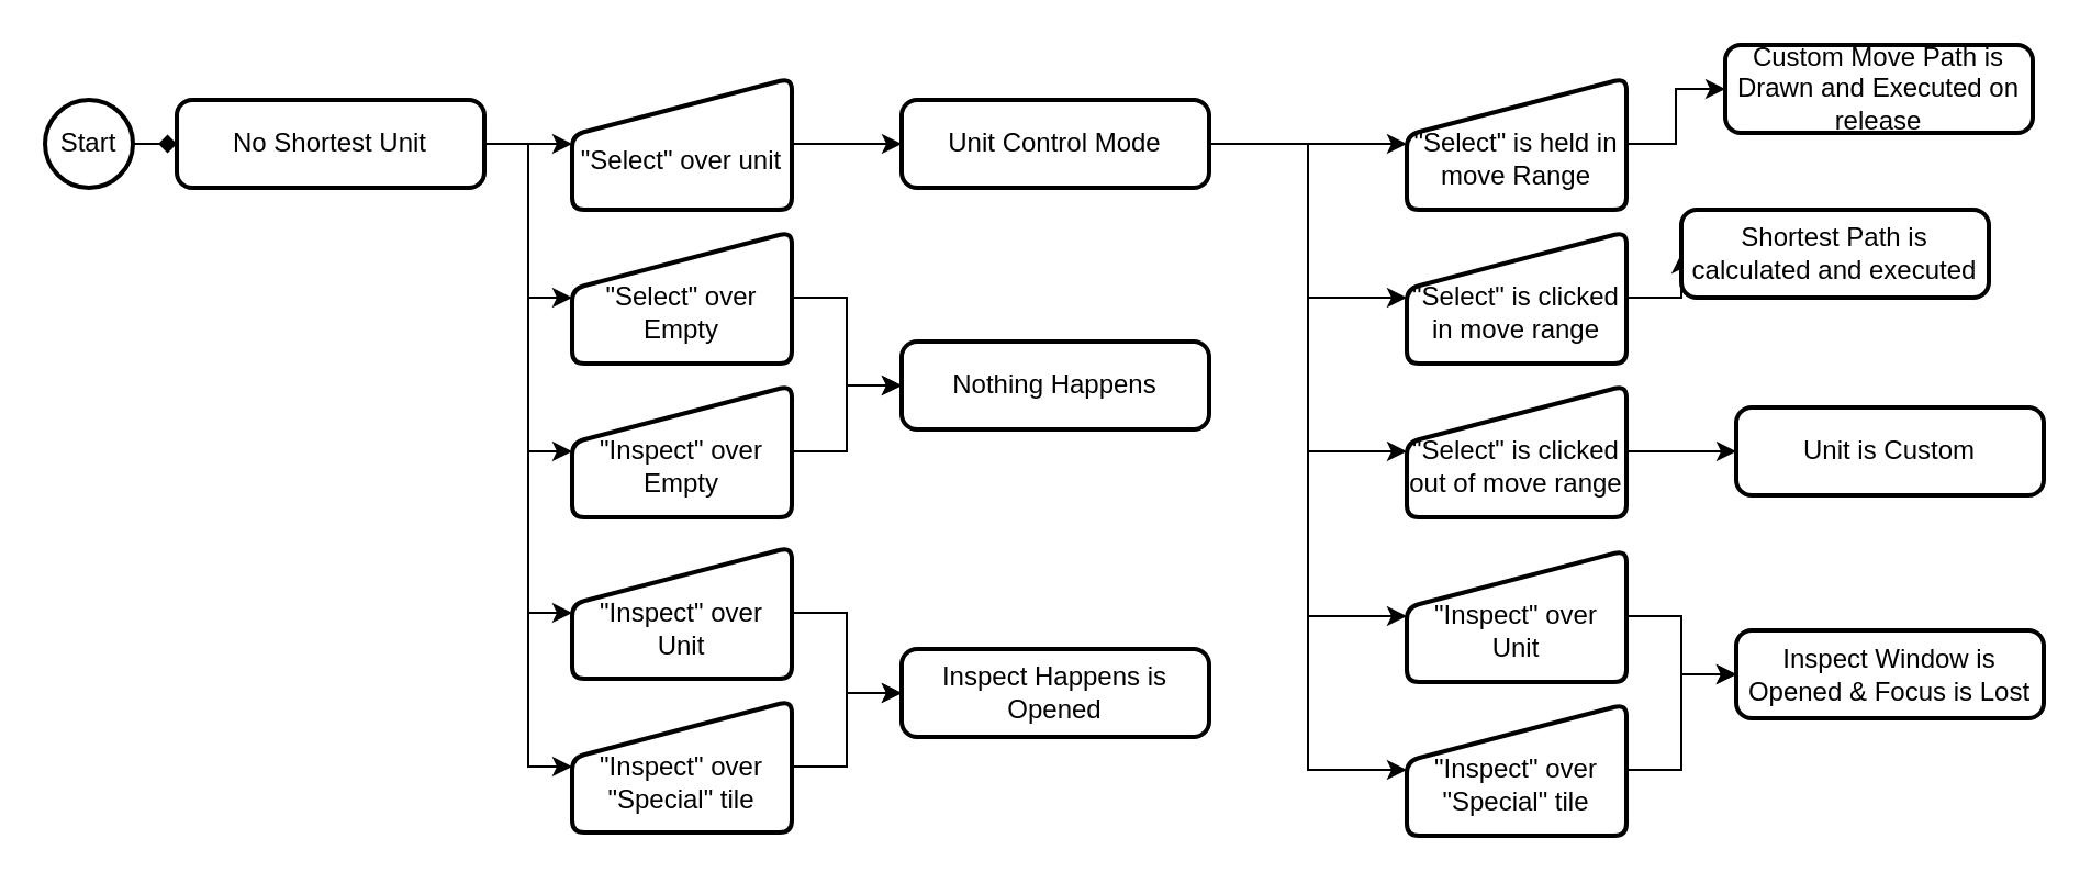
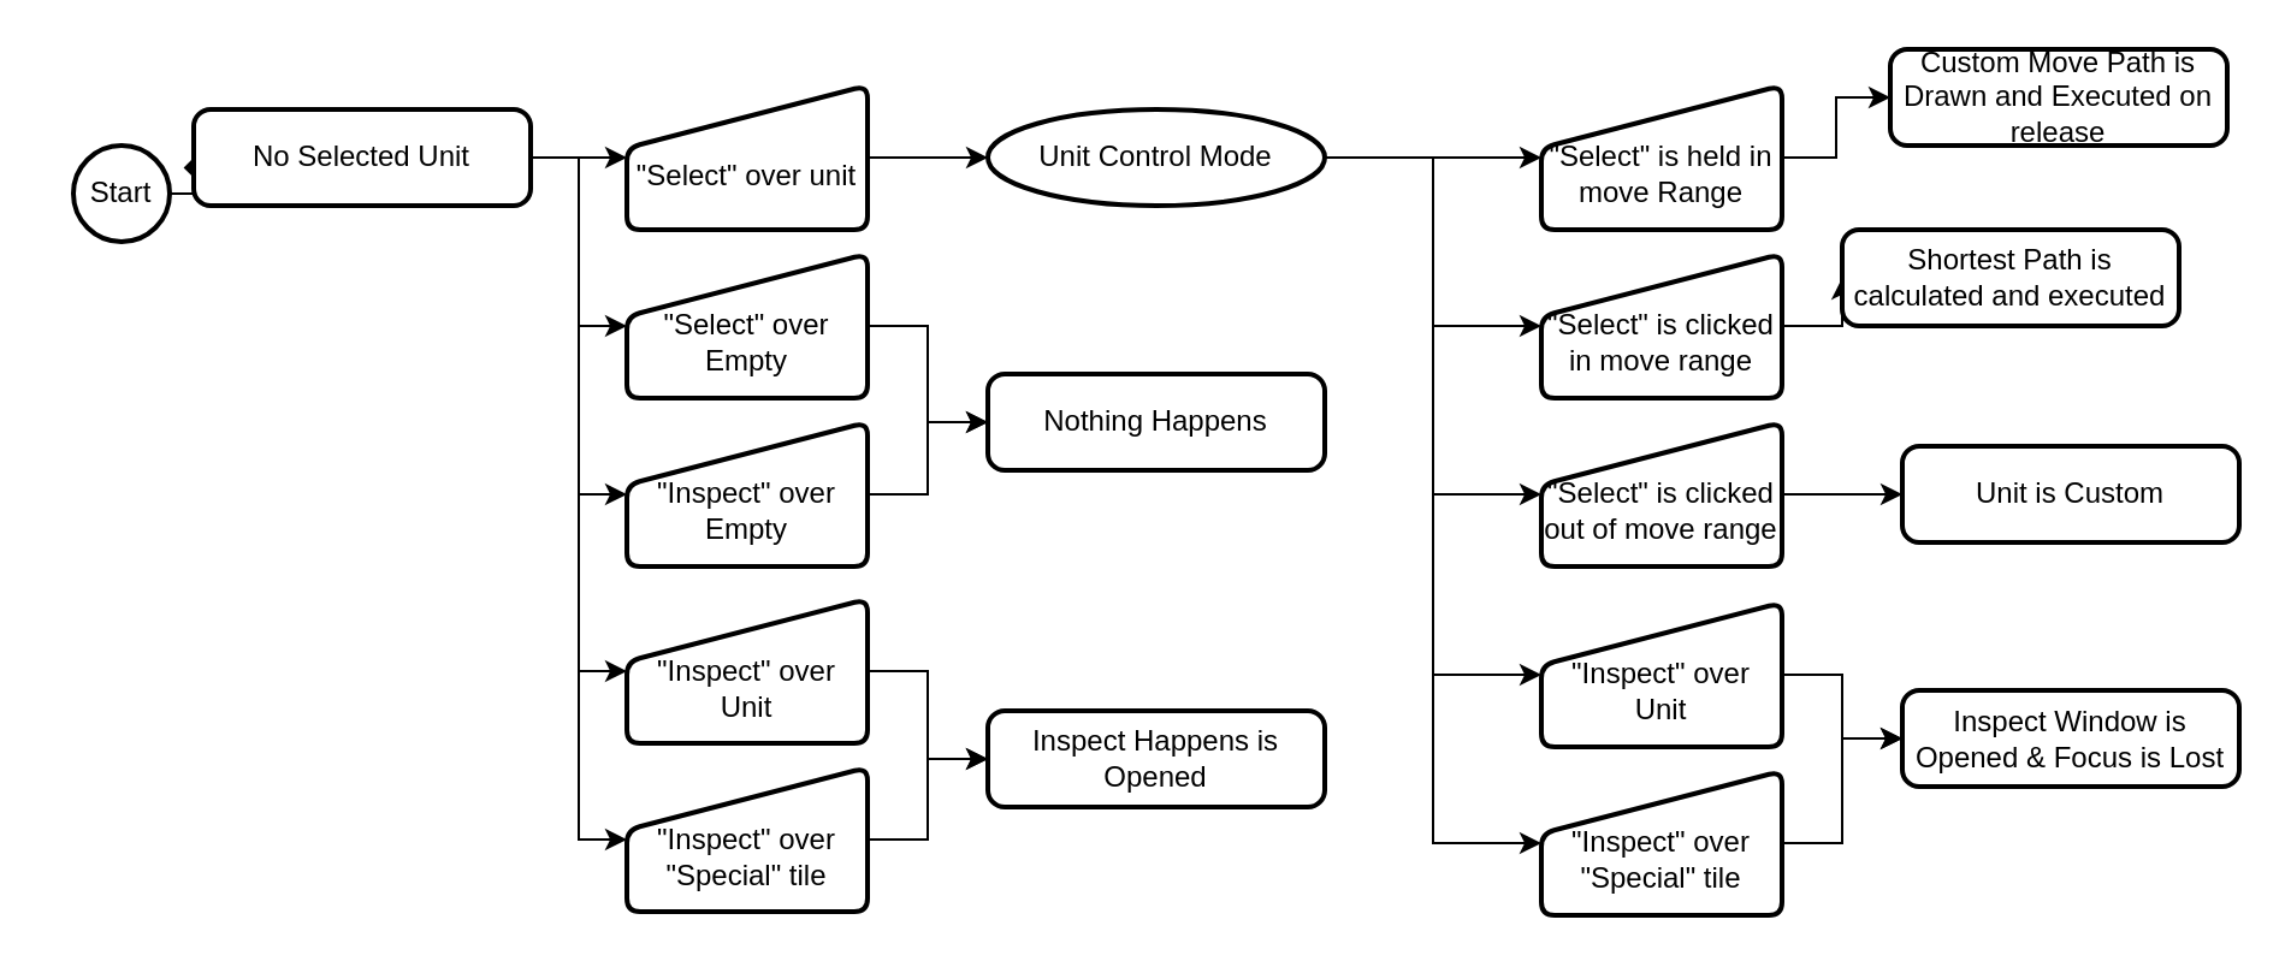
- <mxCell id="3" value="Start" style="strokeWidth=2;html=1;shape=mxgraph.flowchart.start_2;whiteSpace=wrap;" vertex="1" parent="1"><mxGeometry x="20" y="45" width="40" height="40" as="geometry" /></mxCell>
+ <mxCell id="3" value="Start" style="strokeWidth=2;html=1;shape=mxgraph.flowchart.start_2;whiteSpace=wrap;" vertex="1" parent="1"><mxGeometry x="30" y="60" width="40" height="40" as="geometry" /></mxCell>
- <mxCell id="9" value="No Shortest Unit" style="rounded=1;whiteSpace=wrap;html=1;absoluteArcSize=1;arcSize=14;strokeWidth=2;" vertex="1" parent="1"><mxGeometry x="80" y="45" width="140" height="40" as="geometry" /></mxCell>
+ <mxCell id="9" value="No Selected Unit" style="rounded=1;whiteSpace=wrap;html=1;absoluteArcSize=1;arcSize=14;strokeWidth=2;" vertex="1" parent="1"><mxGeometry x="80" y="45" width="140" height="40" as="geometry" /></mxCell>
- <mxCell id="27" value="Unit Control Mode" style="rounded=1;whiteSpace=wrap;html=1;absoluteArcSize=1;arcSize=14;strokeWidth=2;" vertex="1" parent="1"><mxGeometry x="410" y="45" width="140" height="40" as="geometry" /></mxCell>
+ <mxCell id="27" value="Unit Control Mode" style="ellipse;whiteSpace=wrap;html=1;absoluteArcSize=1;arcSize=14;strokeWidth=2;" vertex="1" parent="1"><mxGeometry x="410" y="45" width="140" height="40" as="geometry" /></mxCell>
